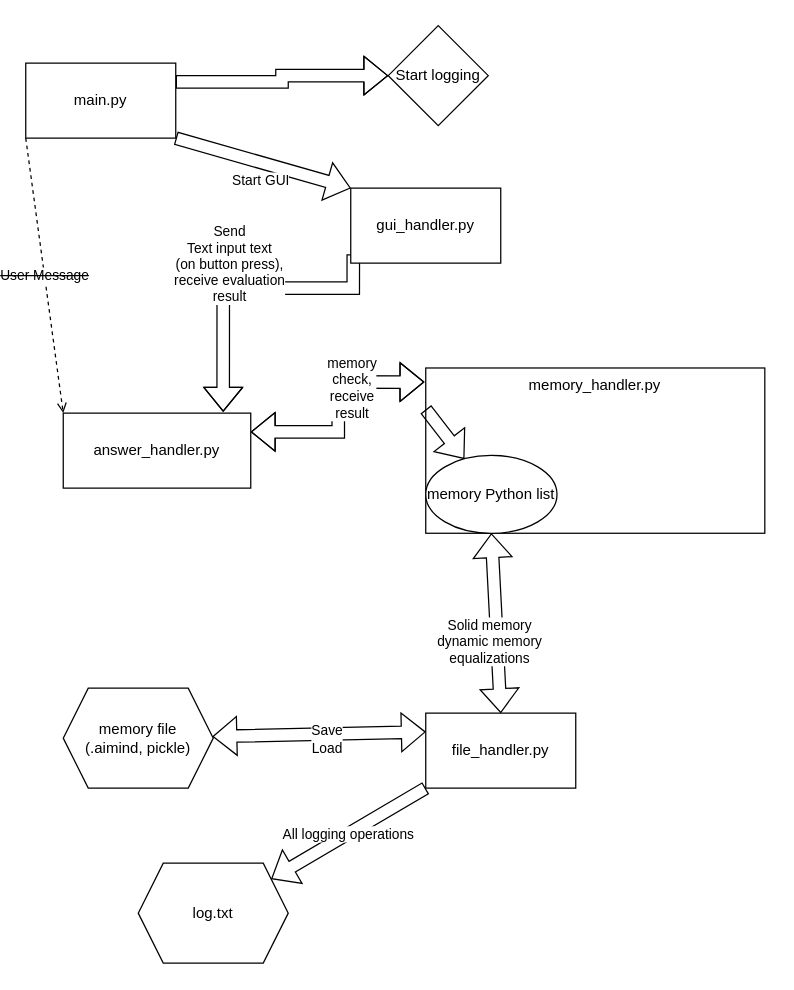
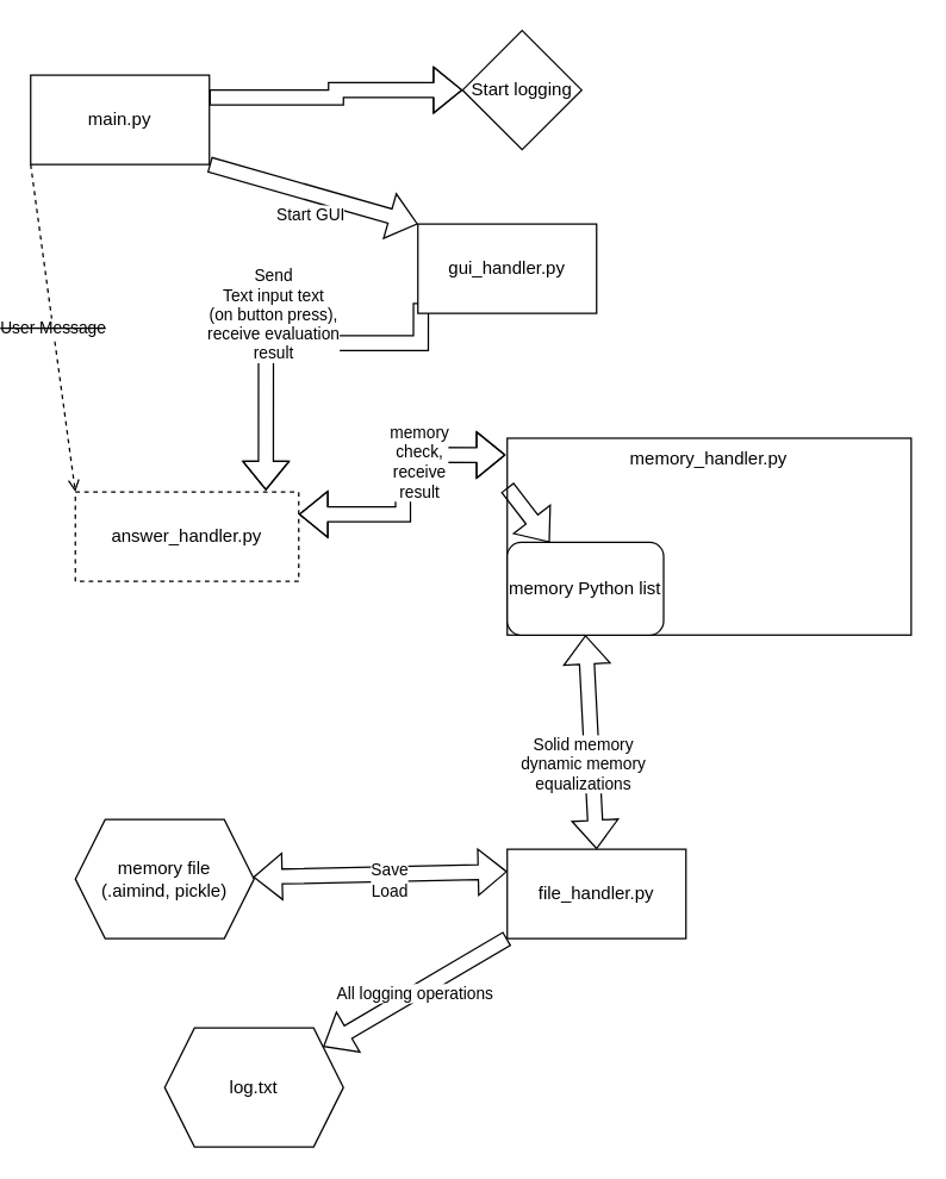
- <mxCell id="9" value="answer_handler.py" style="rounded=0;whiteSpace=wrap;html=1;" vertex="1" parent="1"><mxGeometry x="50" y="330" width="150" height="60" as="geometry" /></mxCell>
+ <mxCell id="9" value="answer_handler.py" style="rounded=0;whiteSpace=wrap;html=1;dashed=1;" vertex="1" parent="1"><mxGeometry x="50" y="330" width="150" height="60" as="geometry" /></mxCell>
- <mxCell id="13" value="memory Python&amp;nbsp;list" style="ellipse;whiteSpace=wrap;html=1;" vertex="1" parent="11"><mxGeometry y="69.998" width="105" height="62.222" as="geometry" /></mxCell>
+ <mxCell id="13" value="memory Python&amp;nbsp;list" style="whiteSpace=wrap;html=1;rounded=1;" vertex="1" parent="11"><mxGeometry y="69.998" width="105" height="62.222" as="geometry" /></mxCell>
